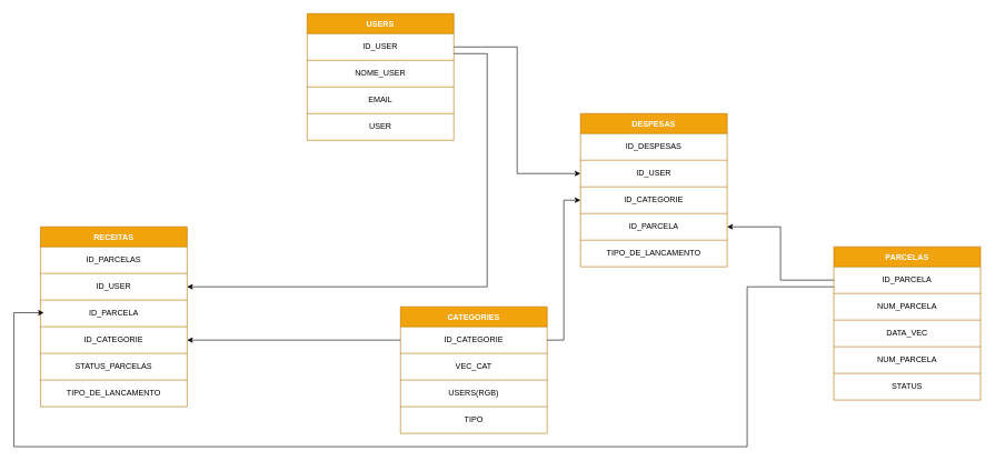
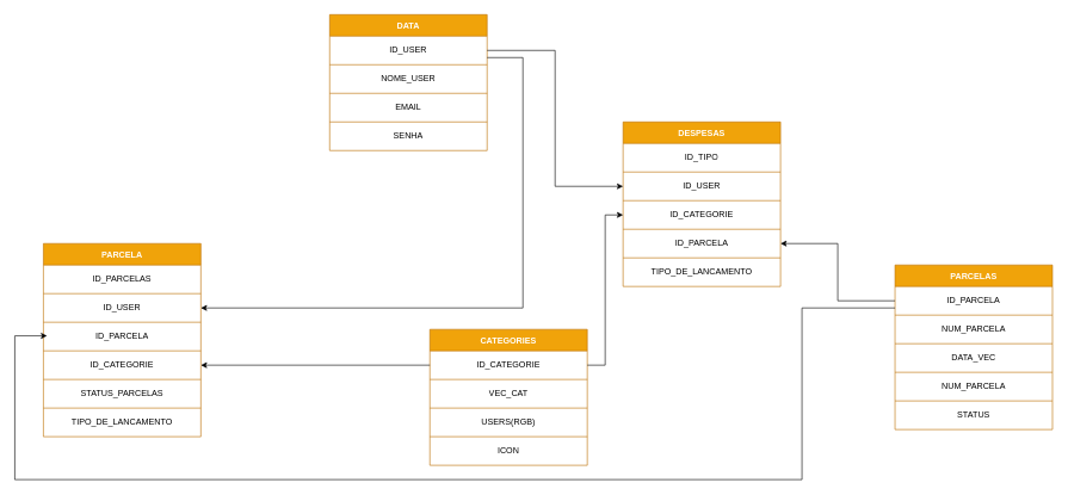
- <mxCell id="11" value="USERS" style="shape=table;startSize=30;container=1;collapsible=0;childLayout=tableLayout;fillColor=#f0a30a;fontColor=#FFFFFF;strokeColor=#BD7000;fontStyle=1" vertex="1" parent="1"><mxGeometry y="20" width="220" height="190" as="geometry" x="460" /></mxCell>
+ <mxCell id="11" value="DATA" style="shape=table;startSize=30;container=1;collapsible=0;childLayout=tableLayout;fillColor=#f0a30a;fontColor=#FFFFFF;strokeColor=#BD7000;fontStyle=1" vertex="1" parent="1"><mxGeometry y="20" width="220" height="190" as="geometry" x="460" /></mxCell>
- <mxCell id="19" value="USER" style="shape=partialRectangle;html=1;whiteSpace=wrap;connectable=0;strokeColor=inherit;overflow=hidden;fillColor=none;top=0;left=0;bottom=0;right=0;pointerEvents=1;" vertex="1" parent="18"><mxGeometry width="220" height="40" as="geometry"><mxRectangle width="220" height="40" as="alternateBounds" /></mxGeometry></mxCell>
+ <mxCell id="19" value="SENHA" style="shape=partialRectangle;html=1;whiteSpace=wrap;connectable=0;strokeColor=inherit;overflow=hidden;fillColor=none;top=0;left=0;bottom=0;right=0;pointerEvents=1;" vertex="1" parent="18"><mxGeometry width="220" height="40" as="geometry"><mxRectangle width="220" height="40" as="alternateBounds" /></mxGeometry></mxCell>
- <mxCell id="22" value="ID_DESPESAS" style="shape=partialRectangle;html=1;whiteSpace=wrap;connectable=0;strokeColor=inherit;overflow=hidden;fillColor=none;top=0;left=0;bottom=0;right=0;pointerEvents=1;" vertex="1" parent="21"><mxGeometry width="220" height="40" as="geometry"><mxRectangle width="220" height="40" as="alternateBounds" /></mxGeometry></mxCell>
+ <mxCell id="22" value="ID_TIPO" style="shape=partialRectangle;html=1;whiteSpace=wrap;connectable=0;strokeColor=inherit;overflow=hidden;fillColor=none;top=0;left=0;bottom=0;right=0;pointerEvents=1;" vertex="1" parent="21"><mxGeometry width="220" height="40" as="geometry"><mxRectangle width="220" height="40" as="alternateBounds" /></mxGeometry></mxCell>
- <mxCell id="33" value="RECEITAS" style="shape=table;startSize=30;container=1;collapsible=0;childLayout=tableLayout;fillColor=#f0a30a;fontColor=#FFFFFF;strokeColor=#BD7000;fontStyle=1" vertex="1" parent="1"><mxGeometry x="60" y="340" width="220" height="270" as="geometry" /></mxCell>
+ <mxCell id="33" value="PARCELA" style="shape=table;startSize=30;container=1;collapsible=0;childLayout=tableLayout;fillColor=#f0a30a;fontColor=#FFFFFF;strokeColor=#BD7000;fontStyle=1" vertex="1" parent="1"><mxGeometry x="60" y="340" width="220" height="270" as="geometry" /></mxCell>
- <mxCell id="10" value="TIPO" style="shape=partialRectangle;html=1;whiteSpace=wrap;connectable=0;strokeColor=inherit;overflow=hidden;fillColor=none;top=0;left=0;bottom=0;right=0;pointerEvents=1;" vertex="1" parent="9"><mxGeometry width="220" height="40" as="geometry"><mxRectangle width="220" height="40" as="alternateBounds" /></mxGeometry></mxCell>
+ <mxCell id="10" value="ICON" style="shape=partialRectangle;html=1;whiteSpace=wrap;connectable=0;strokeColor=inherit;overflow=hidden;fillColor=none;top=0;left=0;bottom=0;right=0;pointerEvents=1;" vertex="1" parent="9"><mxGeometry width="220" height="40" as="geometry"><mxRectangle width="220" height="40" as="alternateBounds" /></mxGeometry></mxCell>
